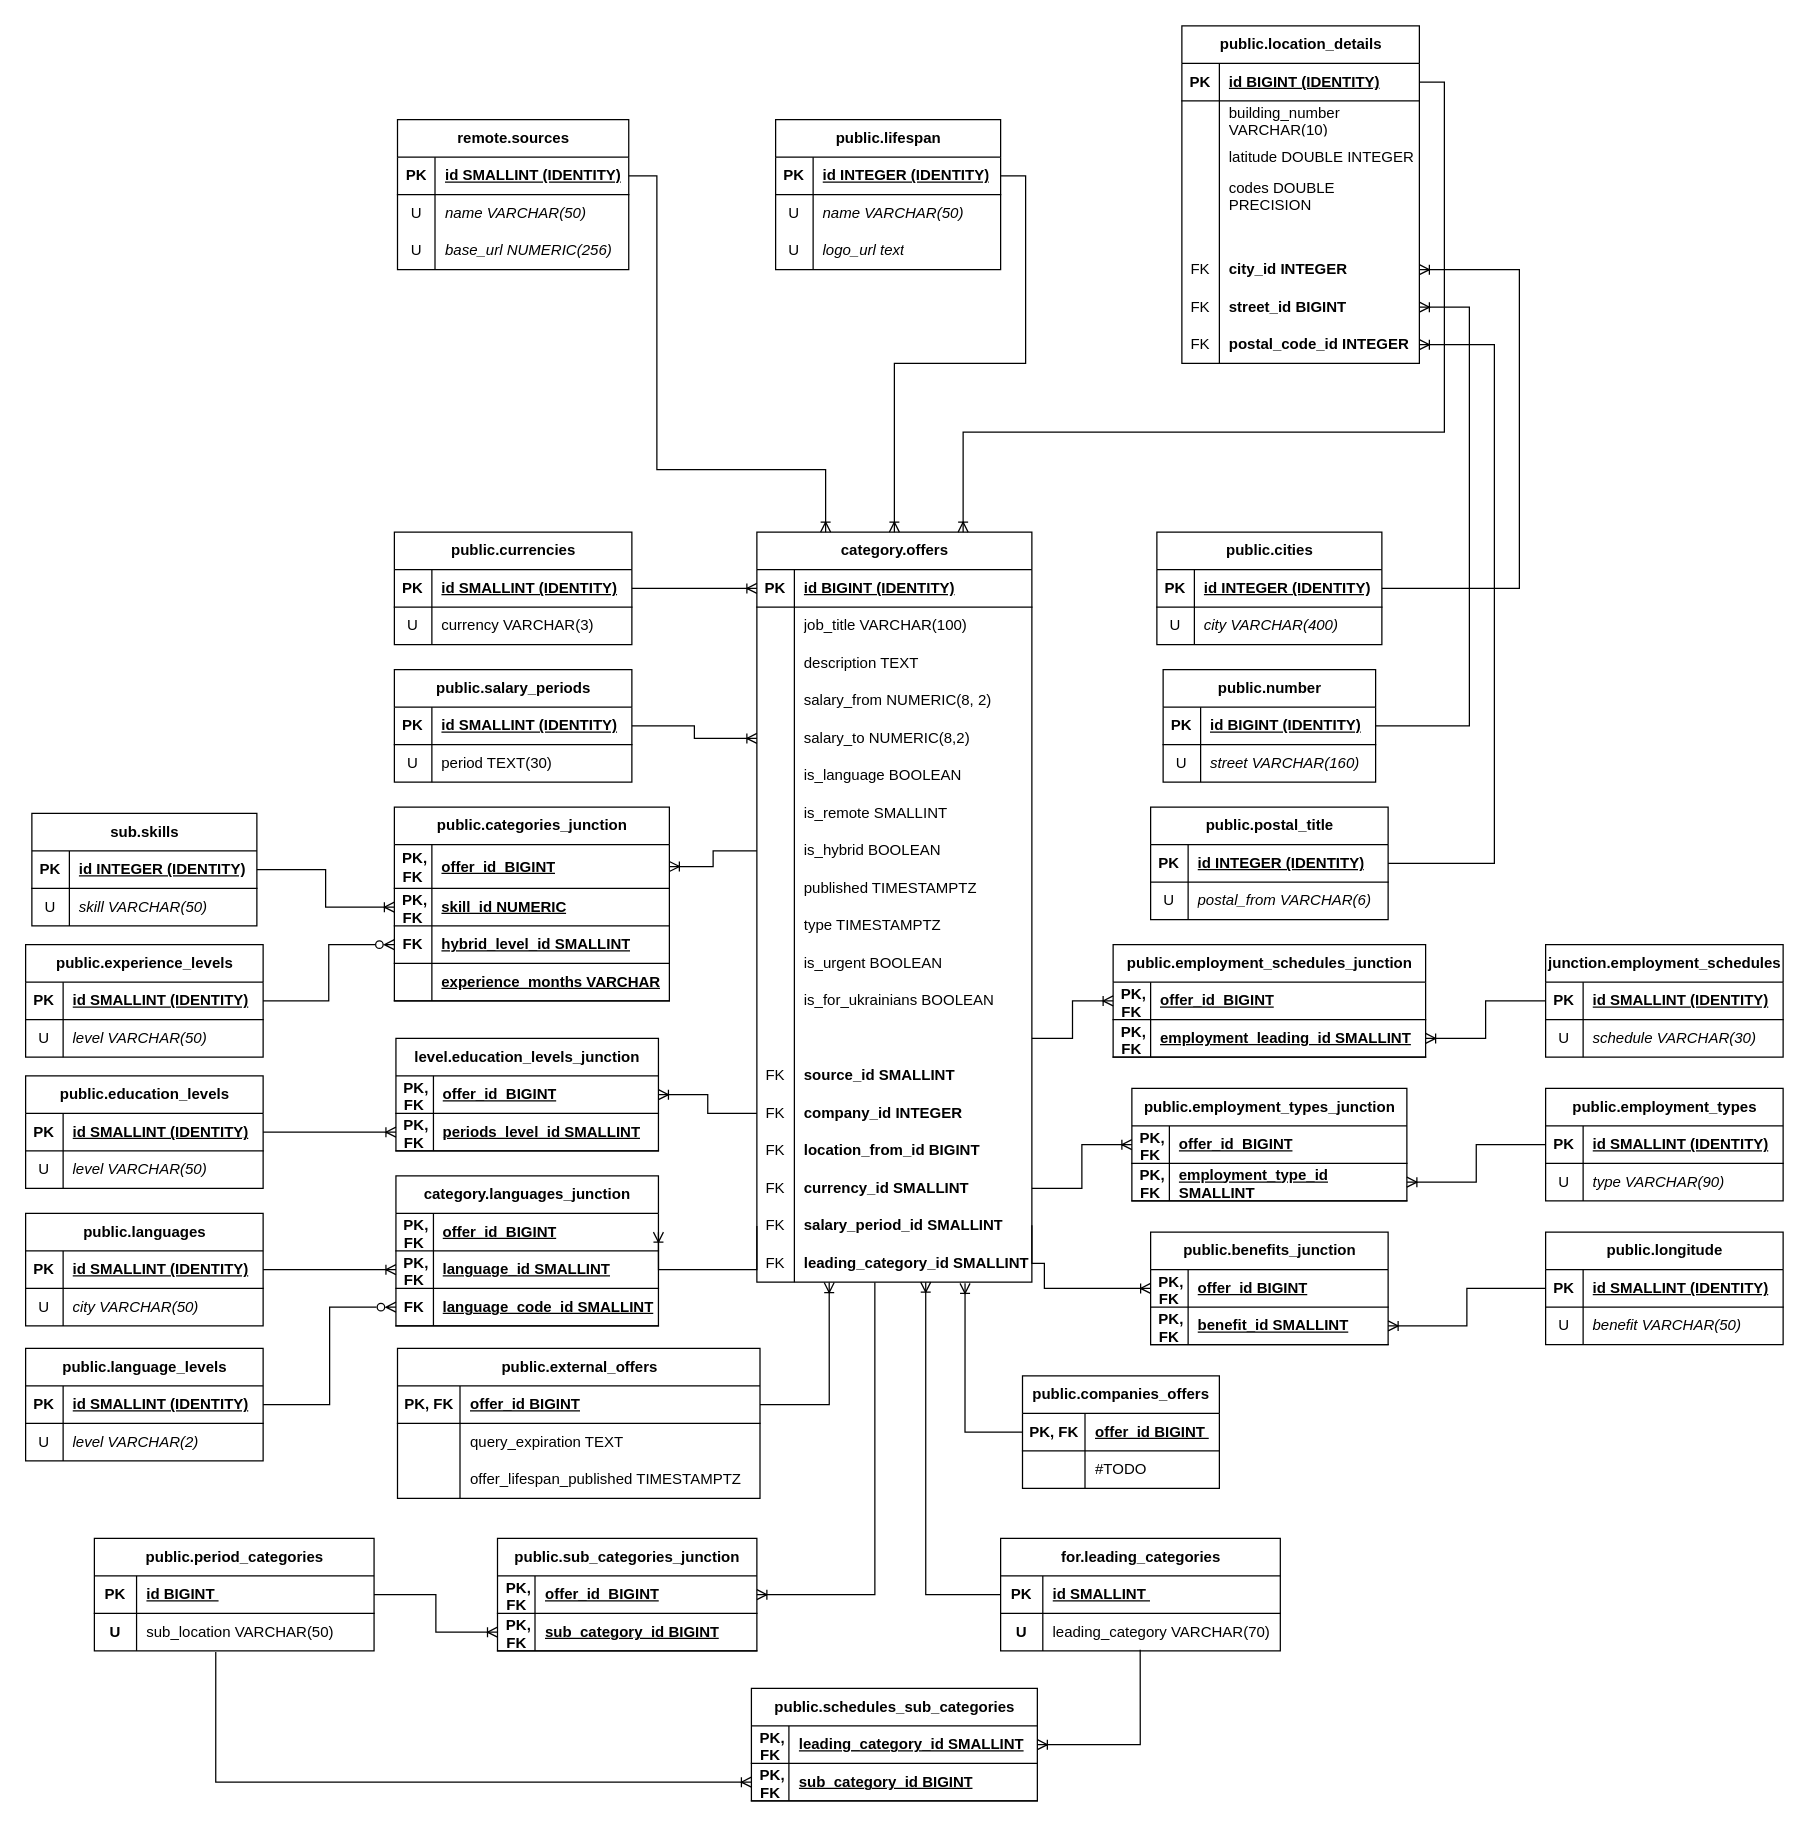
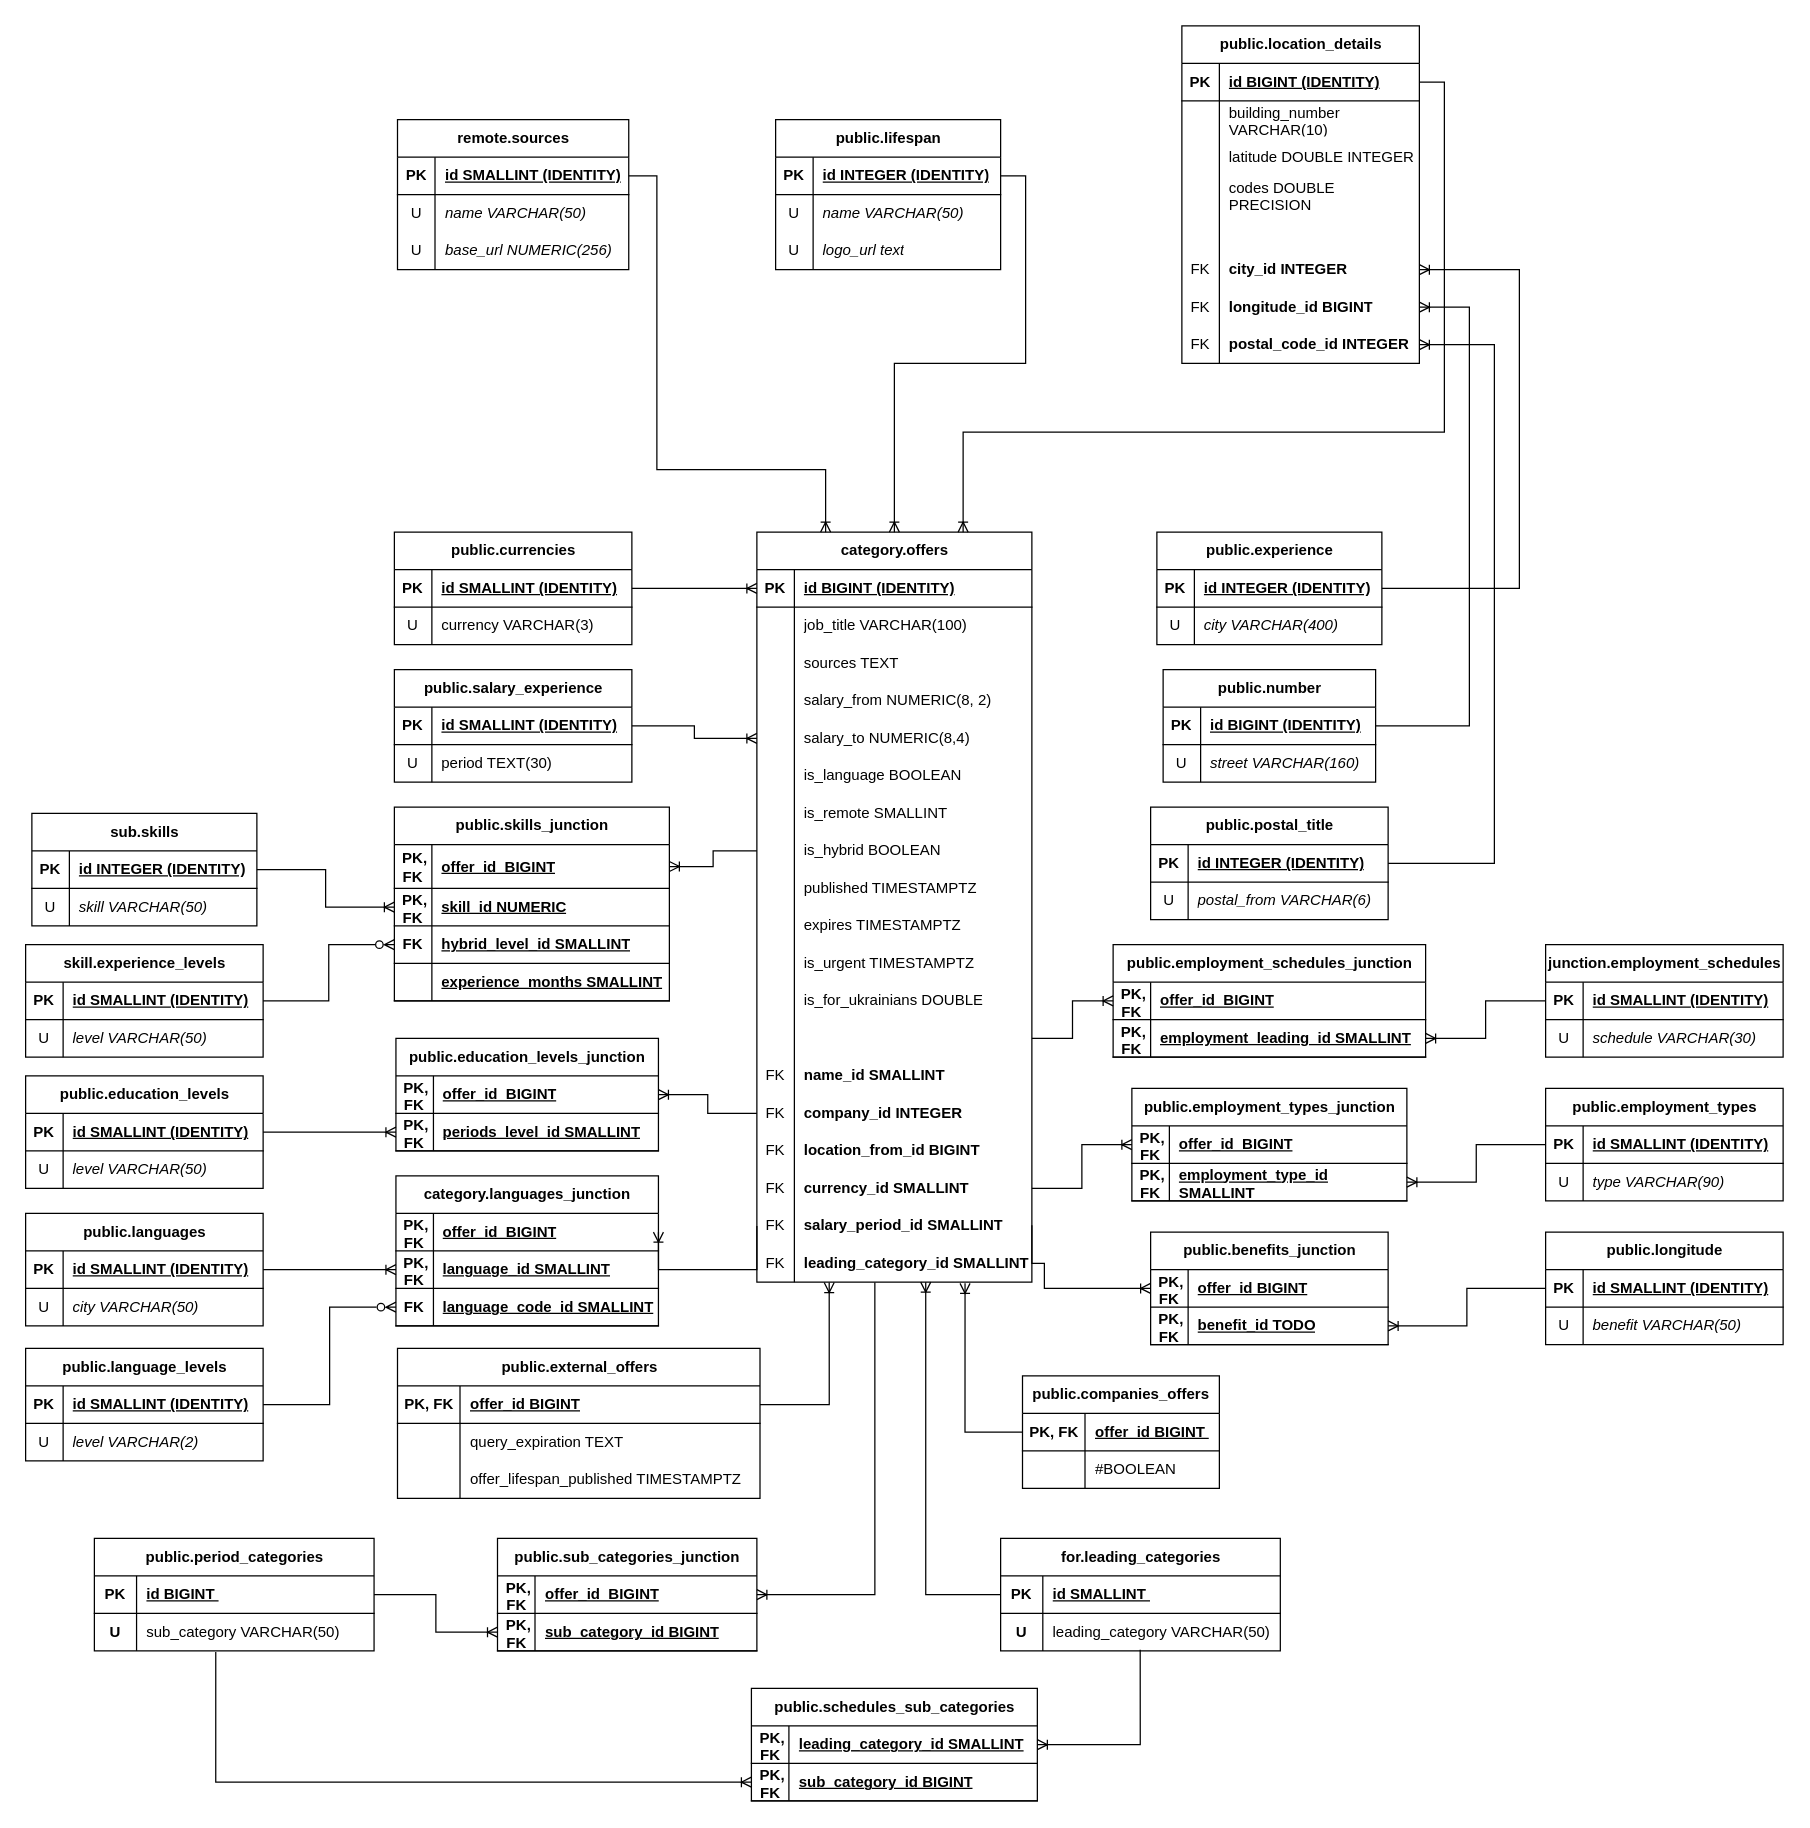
- <mxCell id="253" value="street_id BIGINT" style="shape=partialRectangle;connectable=0;fillColor=none;top=0;left=0;bottom=0;right=0;align=left;spacingLeft=6;overflow=hidden;whiteSpace=wrap;html=1;fontStyle=1" parent="251" vertex="1"><mxGeometry x="30" width="160" height="30" as="geometry"><mxRectangle width="160" height="30" as="alternateBounds" /></mxGeometry></mxCell>
+ <mxCell id="253" value="longitude_id BIGINT" style="shape=partialRectangle;connectable=0;fillColor=none;top=0;left=0;bottom=0;right=0;align=left;spacingLeft=6;overflow=hidden;whiteSpace=wrap;html=1;fontStyle=1" parent="251" vertex="1"><mxGeometry x="30" width="160" height="30" as="geometry"><mxRectangle width="160" height="30" as="alternateBounds" /></mxGeometry></mxCell>
- <mxCell id="60" value="public.cities" style="shape=table;startSize=30;container=1;collapsible=1;childLayout=tableLayout;fixedRows=1;rowLines=0;fontStyle=1;align=center;resizeLast=1;html=1;" parent="1" vertex="1"><mxGeometry x="925" y="425" width="180" height="90" as="geometry" /></mxCell>
+ <mxCell id="60" value="public.experience" style="shape=table;startSize=30;container=1;collapsible=1;childLayout=tableLayout;fixedRows=1;rowLines=0;fontStyle=1;align=center;resizeLast=1;html=1;" parent="1" vertex="1"><mxGeometry x="925" y="425" width="180" height="90" as="geometry" /></mxCell>
- <mxCell id="11" value="description TEXT" style="shape=partialRectangle;connectable=0;fillColor=none;top=0;left=0;bottom=0;right=0;align=left;spacingLeft=6;overflow=hidden;whiteSpace=wrap;html=1;" parent="9" vertex="1"><mxGeometry x="30" width="190" height="30" as="geometry"><mxRectangle width="190" height="30" as="alternateBounds" /></mxGeometry></mxCell>
+ <mxCell id="11" value="sources TEXT" style="shape=partialRectangle;connectable=0;fillColor=none;top=0;left=0;bottom=0;right=0;align=left;spacingLeft=6;overflow=hidden;whiteSpace=wrap;html=1;" parent="9" vertex="1"><mxGeometry x="30" width="190" height="30" as="geometry"><mxRectangle width="190" height="30" as="alternateBounds" /></mxGeometry></mxCell>
- <mxCell id="108" value="public.salary_periods" style="shape=table;startSize=30;container=1;collapsible=1;childLayout=tableLayout;fixedRows=1;rowLines=0;fontStyle=1;align=center;resizeLast=1;html=1;" parent="1" vertex="1"><mxGeometry x="315" y="535" width="190" height="90" as="geometry" /></mxCell>
+ <mxCell id="108" value="public.salary_experience" style="shape=table;startSize=30;container=1;collapsible=1;childLayout=tableLayout;fixedRows=1;rowLines=0;fontStyle=1;align=center;resizeLast=1;html=1;" parent="1" vertex="1"><mxGeometry x="315" y="535" width="190" height="90" as="geometry" /></mxCell>
- <mxCell id="17" value="salary_to NUMERIC(8,2)" style="shape=partialRectangle;connectable=0;fillColor=none;top=0;left=0;bottom=0;right=0;align=left;spacingLeft=6;overflow=hidden;whiteSpace=wrap;html=1;" parent="15" vertex="1"><mxGeometry x="30" width="190" height="30" as="geometry"><mxRectangle width="190" height="30" as="alternateBounds" /></mxGeometry></mxCell>
+ <mxCell id="17" value="salary_to NUMERIC(8,4)" style="shape=partialRectangle;connectable=0;fillColor=none;top=0;left=0;bottom=0;right=0;align=left;spacingLeft=6;overflow=hidden;whiteSpace=wrap;html=1;" parent="15" vertex="1"><mxGeometry x="30" width="190" height="30" as="geometry"><mxRectangle width="190" height="30" as="alternateBounds" /></mxGeometry></mxCell>
- <mxCell id="209" value="public.categories_junction" style="shape=table;startSize=30;container=1;collapsible=1;childLayout=tableLayout;fixedRows=1;rowLines=0;fontStyle=1;align=center;resizeLast=1;html=1;" parent="1" vertex="1"><mxGeometry x="315" y="645" width="220" height="155" as="geometry" /></mxCell>
+ <mxCell id="209" value="public.skills_junction" style="shape=table;startSize=30;container=1;collapsible=1;childLayout=tableLayout;fixedRows=1;rowLines=0;fontStyle=1;align=center;resizeLast=1;html=1;" parent="1" vertex="1"><mxGeometry x="315" y="645" width="220" height="155" as="geometry" /></mxCell>
- <mxCell id="32" value="type TIMESTAMPTZ" style="shape=partialRectangle;connectable=0;fillColor=none;top=0;left=0;bottom=0;right=0;align=left;spacingLeft=6;overflow=hidden;whiteSpace=wrap;html=1;" parent="30" vertex="1"><mxGeometry x="30" width="190" height="30" as="geometry"><mxRectangle width="190" height="30" as="alternateBounds" /></mxGeometry></mxCell>
+ <mxCell id="32" value="expires TIMESTAMPTZ" style="shape=partialRectangle;connectable=0;fillColor=none;top=0;left=0;bottom=0;right=0;align=left;spacingLeft=6;overflow=hidden;whiteSpace=wrap;html=1;" parent="30" vertex="1"><mxGeometry x="30" width="190" height="30" as="geometry"><mxRectangle width="190" height="30" as="alternateBounds" /></mxGeometry></mxCell>
- <mxCell id="174" value="public.experience_levels" style="shape=table;startSize=30;container=1;collapsible=1;childLayout=tableLayout;fixedRows=1;rowLines=0;fontStyle=1;align=center;resizeLast=1;html=1;" parent="1" vertex="1"><mxGeometry x="20" y="755" width="190" height="90" as="geometry" /></mxCell>
+ <mxCell id="174" value="skill.experience_levels" style="shape=table;startSize=30;container=1;collapsible=1;childLayout=tableLayout;fixedRows=1;rowLines=0;fontStyle=1;align=center;resizeLast=1;html=1;" parent="1" vertex="1"><mxGeometry x="20" y="755" width="190" height="90" as="geometry" /></mxCell>
- <mxCell id="35" value="is_urgent BOOLEAN" style="shape=partialRectangle;connectable=0;fillColor=none;top=0;left=0;bottom=0;right=0;align=left;spacingLeft=6;overflow=hidden;whiteSpace=wrap;html=1;" parent="33" vertex="1"><mxGeometry x="30" width="190" height="30" as="geometry"><mxRectangle width="190" height="30" as="alternateBounds" /></mxGeometry></mxCell>
+ <mxCell id="35" value="is_urgent TIMESTAMPTZ" style="shape=partialRectangle;connectable=0;fillColor=none;top=0;left=0;bottom=0;right=0;align=left;spacingLeft=6;overflow=hidden;whiteSpace=wrap;html=1;" parent="33" vertex="1"><mxGeometry x="30" width="190" height="30" as="geometry"><mxRectangle width="190" height="30" as="alternateBounds" /></mxGeometry></mxCell>
- <mxCell id="221" value="experience_months VARCHAR" style="shape=partialRectangle;connectable=0;fillColor=none;top=0;left=0;bottom=0;right=0;align=left;spacingLeft=6;fontStyle=5;overflow=hidden;whiteSpace=wrap;html=1;" parent="219" vertex="1"><mxGeometry x="30" width="190" height="30" as="geometry"><mxRectangle width="190" height="30" as="alternateBounds" /></mxGeometry></mxCell>
+ <mxCell id="221" value="experience_months SMALLINT" style="shape=partialRectangle;connectable=0;fillColor=none;top=0;left=0;bottom=0;right=0;align=left;spacingLeft=6;fontStyle=5;overflow=hidden;whiteSpace=wrap;html=1;" parent="219" vertex="1"><mxGeometry x="30" width="190" height="30" as="geometry"><mxRectangle width="190" height="30" as="alternateBounds" /></mxGeometry></mxCell>
- <mxCell id="38" value="is_for_ukrainians BOOLEAN" style="shape=partialRectangle;connectable=0;fillColor=none;top=0;left=0;bottom=0;right=0;align=left;spacingLeft=6;overflow=hidden;whiteSpace=wrap;html=1;" parent="36" vertex="1"><mxGeometry x="30" width="190" height="30" as="geometry"><mxRectangle width="190" height="30" as="alternateBounds" /></mxGeometry></mxCell>
+ <mxCell id="38" value="is_for_ukrainians DOUBLE" style="shape=partialRectangle;connectable=0;fillColor=none;top=0;left=0;bottom=0;right=0;align=left;spacingLeft=6;overflow=hidden;whiteSpace=wrap;html=1;" parent="36" vertex="1"><mxGeometry x="30" width="190" height="30" as="geometry"><mxRectangle width="190" height="30" as="alternateBounds" /></mxGeometry></mxCell>
- <mxCell id="188" value="level.education_levels_junction" style="shape=table;startSize=30;container=1;collapsible=1;childLayout=tableLayout;fixedRows=1;rowLines=0;fontStyle=1;align=center;resizeLast=1;html=1;" parent="1" vertex="1"><mxGeometry x="316.25" y="830" width="210" height="90" as="geometry" /></mxCell>
+ <mxCell id="188" value="public.education_levels_junction" style="shape=table;startSize=30;container=1;collapsible=1;childLayout=tableLayout;fixedRows=1;rowLines=0;fontStyle=1;align=center;resizeLast=1;html=1;" parent="1" vertex="1"><mxGeometry x="316.25" y="830" width="210" height="90" as="geometry" /></mxCell>
- <mxCell id="44" value="source_id SMALLINT" style="shape=partialRectangle;connectable=0;fillColor=none;top=0;left=0;bottom=0;right=0;align=left;spacingLeft=6;overflow=hidden;whiteSpace=wrap;html=1;fontStyle=1" parent="42" vertex="1"><mxGeometry x="30" width="190" height="30" as="geometry"><mxRectangle width="190" height="30" as="alternateBounds" /></mxGeometry></mxCell>
+ <mxCell id="44" value="name_id SMALLINT" style="shape=partialRectangle;connectable=0;fillColor=none;top=0;left=0;bottom=0;right=0;align=left;spacingLeft=6;overflow=hidden;whiteSpace=wrap;html=1;fontStyle=1" parent="42" vertex="1"><mxGeometry x="30" width="190" height="30" as="geometry"><mxRectangle width="190" height="30" as="alternateBounds" /></mxGeometry></mxCell>
- <mxCell id="187" value="&lt;span style=&quot;&quot;&gt;benefit_id SMALLINT&lt;/span&gt;" style="shape=partialRectangle;connectable=0;fillColor=none;top=0;left=0;bottom=0;right=0;align=left;spacingLeft=6;fontStyle=5;overflow=hidden;whiteSpace=wrap;html=1;" parent="185" vertex="1"><mxGeometry x="30" width="160" height="30" as="geometry"><mxRectangle width="160" height="30" as="alternateBounds" /></mxGeometry></mxCell>
+ <mxCell id="187" value="&lt;span style=&quot;&quot;&gt;benefit_id TODO&lt;/span&gt;" style="shape=partialRectangle;connectable=0;fillColor=none;top=0;left=0;bottom=0;right=0;align=left;spacingLeft=6;fontStyle=5;overflow=hidden;whiteSpace=wrap;html=1;" parent="185" vertex="1"><mxGeometry x="30" width="160" height="30" as="geometry"><mxRectangle width="160" height="30" as="alternateBounds" /></mxGeometry></mxCell>
- <mxCell id="135" value="#TODO" style="shape=partialRectangle;connectable=0;fillColor=none;top=0;left=0;bottom=0;right=0;align=left;spacingLeft=6;overflow=hidden;whiteSpace=wrap;html=1;" parent="133" vertex="1"><mxGeometry x="50" width="107.5" height="30" as="geometry"><mxRectangle width="107.5" height="30" as="alternateBounds" /></mxGeometry></mxCell>
+ <mxCell id="135" value="#BOOLEAN" style="shape=partialRectangle;connectable=0;fillColor=none;top=0;left=0;bottom=0;right=0;align=left;spacingLeft=6;overflow=hidden;whiteSpace=wrap;html=1;" parent="133" vertex="1"><mxGeometry x="50" width="107.5" height="30" as="geometry"><mxRectangle width="107.5" height="30" as="alternateBounds" /></mxGeometry></mxCell>
- <mxCell id="300" value="sub_location VARCHAR(50)" style="shape=partialRectangle;connectable=0;fillColor=none;top=0;left=0;bottom=0;right=0;align=left;spacingLeft=6;overflow=hidden;whiteSpace=wrap;html=1;" parent="298" vertex="1"><mxGeometry x="33.75" width="190" height="30" as="geometry"><mxRectangle width="190" height="30" as="alternateBounds" /></mxGeometry></mxCell>
+ <mxCell id="300" value="sub_category VARCHAR(50)" style="shape=partialRectangle;connectable=0;fillColor=none;top=0;left=0;bottom=0;right=0;align=left;spacingLeft=6;overflow=hidden;whiteSpace=wrap;html=1;" parent="298" vertex="1"><mxGeometry x="33.75" width="190" height="30" as="geometry"><mxRectangle width="190" height="30" as="alternateBounds" /></mxGeometry></mxCell>
- <mxCell id="285" value="leading_category VARCHAR(70)" style="shape=partialRectangle;connectable=0;fillColor=none;top=0;left=0;bottom=0;right=0;align=left;spacingLeft=6;overflow=hidden;whiteSpace=wrap;html=1;" parent="283" vertex="1"><mxGeometry x="33.75" width="190" height="30" as="geometry"><mxRectangle width="190" height="30" as="alternateBounds" /></mxGeometry></mxCell>
+ <mxCell id="285" value="leading_category VARCHAR(50)" style="shape=partialRectangle;connectable=0;fillColor=none;top=0;left=0;bottom=0;right=0;align=left;spacingLeft=6;overflow=hidden;whiteSpace=wrap;html=1;" parent="283" vertex="1"><mxGeometry x="33.75" width="190" height="30" as="geometry"><mxRectangle width="190" height="30" as="alternateBounds" /></mxGeometry></mxCell>
